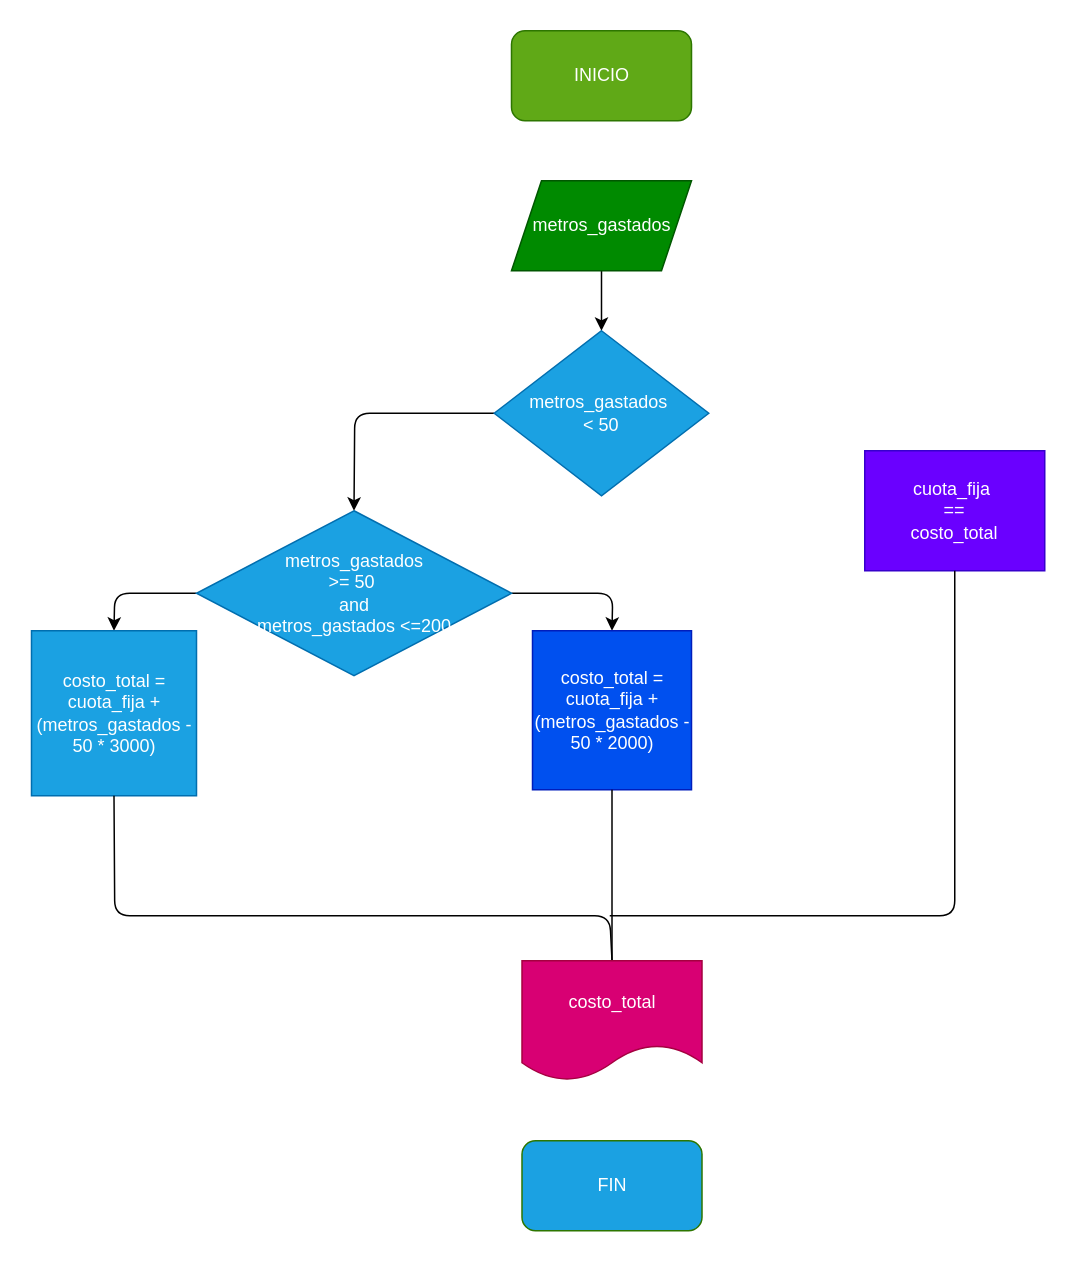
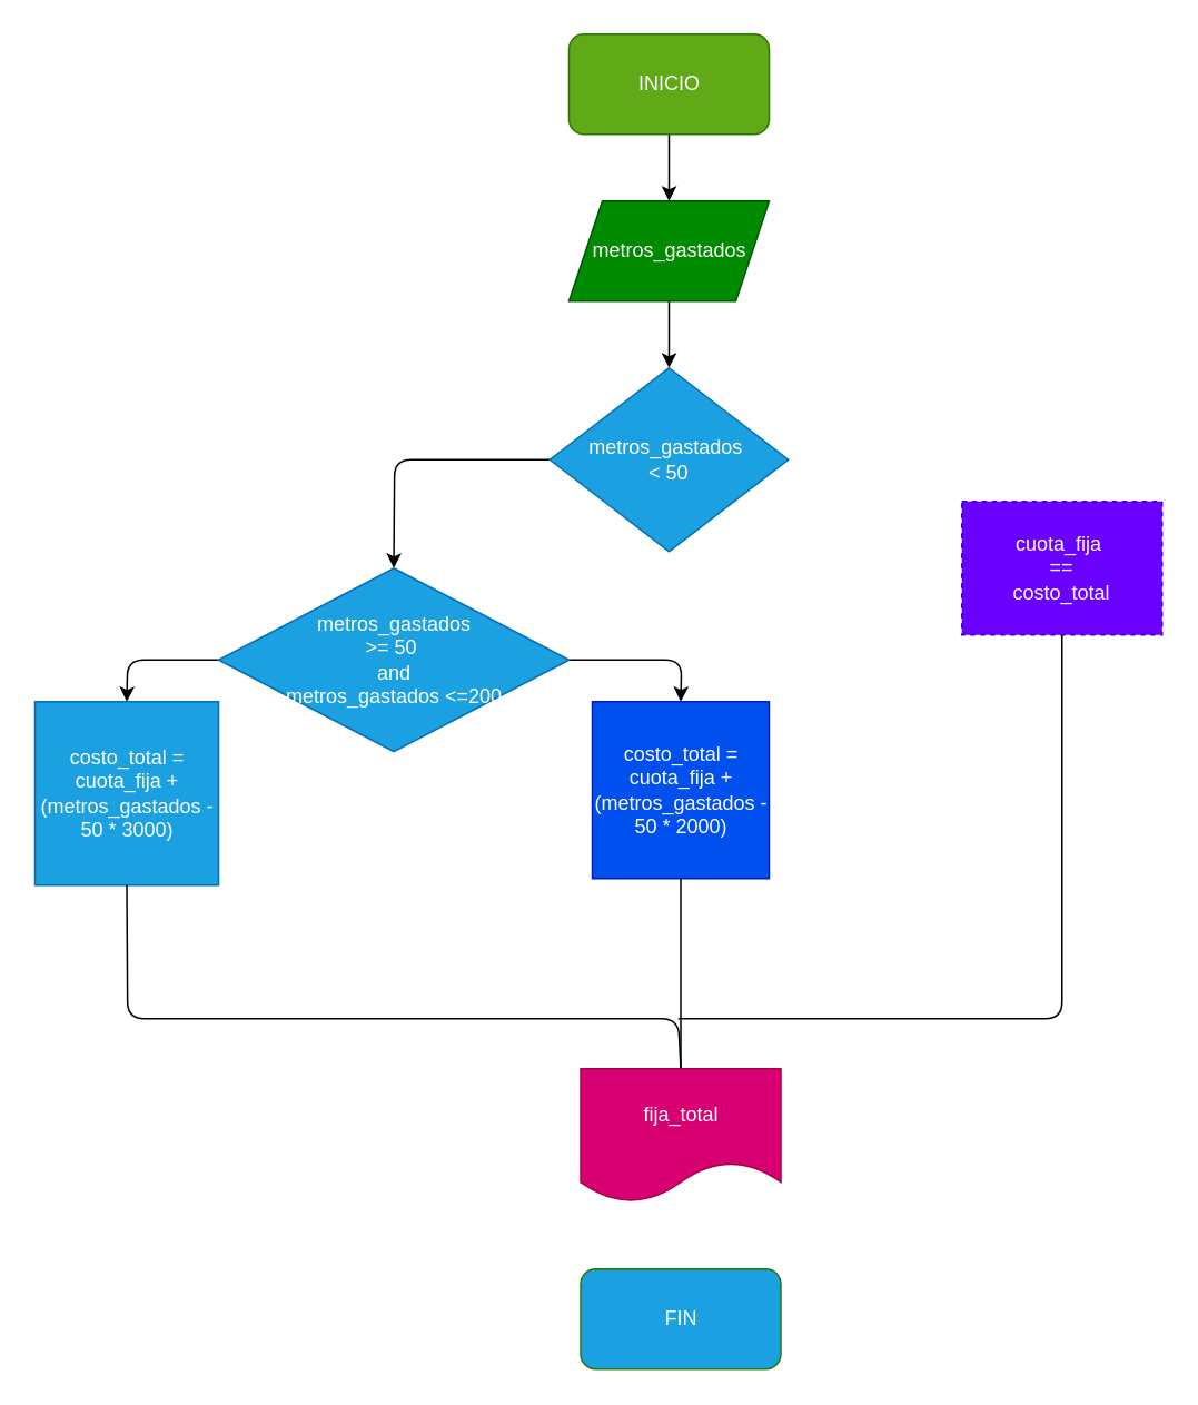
+ <mxCell id="2" value="" style="edgeStyle=none;html=1;" edge="1" parent="1" source="3" target="5"><mxGeometry relative="1" as="geometry" /></mxCell>
- <mxCell id="8" value="cuota_fija&amp;nbsp;&lt;br&gt;==&lt;br&gt;costo_total" style="rounded=0;whiteSpace=wrap;html=1;fillColor=#6a00ff;fontColor=#ffffff;strokeColor=#3700CC;" vertex="1" parent="1"><mxGeometry x="576" y="300" width="120" height="80" as="geometry" /></mxCell>
+ <mxCell id="8" value="cuota_fija&amp;nbsp;&lt;br&gt;==&lt;br&gt;costo_total" style="rounded=0;whiteSpace=wrap;html=1;fillColor=#6a00ff;fontColor=#ffffff;strokeColor=#3700CC;dashed=1;" vertex="1" parent="1"><mxGeometry x="576" y="300" width="120" height="80" as="geometry" /></mxCell>
- <mxCell id="16" value="costo_total" style="shape=document;whiteSpace=wrap;html=1;boundedLbl=1;fillColor=#d80073;fontColor=#ffffff;strokeColor=#A50040;" vertex="1" parent="1"><mxGeometry x="347.5" y="640" width="120" height="80" as="geometry" /></mxCell>
+ <mxCell id="16" value="fija_total" style="shape=document;whiteSpace=wrap;html=1;boundedLbl=1;fillColor=#d80073;fontColor=#ffffff;strokeColor=#A50040;" vertex="1" parent="1"><mxGeometry x="347.5" y="640" width="120" height="80" as="geometry" /></mxCell>
